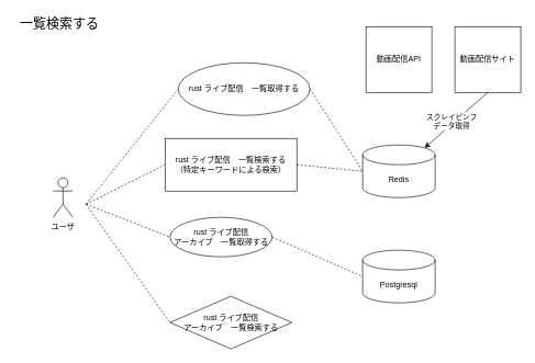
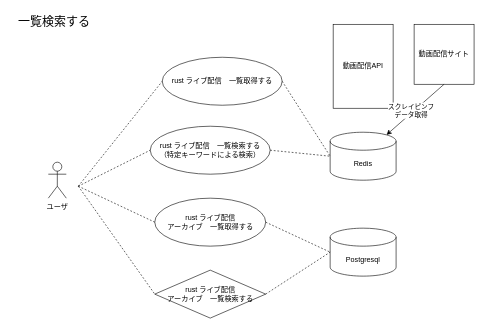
- <mxCell id="13" value="動画配信API" style="whiteSpace=wrap;html=1;aspect=fixed;" parent="1" vertex="1"><mxGeometry x="555" y="40" width="100" height="100" as="geometry" /></mxCell>
+ <mxCell id="13" value="動画配信API" style="whiteSpace=wrap;html=1;aspect=fixed;" parent="1" vertex="1"><mxGeometry x="555" y="40" width="100" height="140" as="geometry" /></mxCell>
- <mxCell id="5" value="rust ライブ配信　一覧検索する&lt;br&gt;（特定キーワードによる検索）" style="whiteSpace=wrap;html=1;rounded=0;" parent="1" vertex="1"><mxGeometry x="250" y="210" width="200" height="80" as="geometry" /></mxCell>
+ <mxCell id="5" value="rust ライブ配信　一覧検索する&lt;br&gt;（特定キーワードによる検索）" style="ellipse;whiteSpace=wrap;html=1;" parent="1" vertex="1"><mxGeometry x="250" y="210" width="200" height="80" as="geometry" /></mxCell>
- <mxCell id="4" value="rust ライブ配信&lt;br&gt;アーカイブ　一覧取得する" style="ellipse;whiteSpace=wrap;html=1;" parent="1" vertex="1"><mxGeometry x="257.5" y="330" width="155" height="60" as="geometry" /></mxCell>
+ <mxCell id="4" value="rust ライブ配信&lt;br&gt;アーカイブ　一覧取得する" style="ellipse;whiteSpace=wrap;html=1;" parent="1" vertex="1"><mxGeometry x="257.5" y="330" width="185" height="80" as="geometry" /></mxCell>
+ <mxCell id="18" value="" style="endArrow=none;dashed=1;html=1;rounded=0;exitX=1;exitY=0.5;exitDx=0;exitDy=0;entryX=0;entryY=0.5;entryDx=0;entryDy=0;entryPerimeter=0;" parent="1" source="6" target="12" edge="1"><mxGeometry width="50" height="50" relative="1" as="geometry"><mxPoint x="452.5" y="380" as="sourcePoint" /><mxPoint x="560" y="430" as="targetPoint" /></mxGeometry></mxCell>
